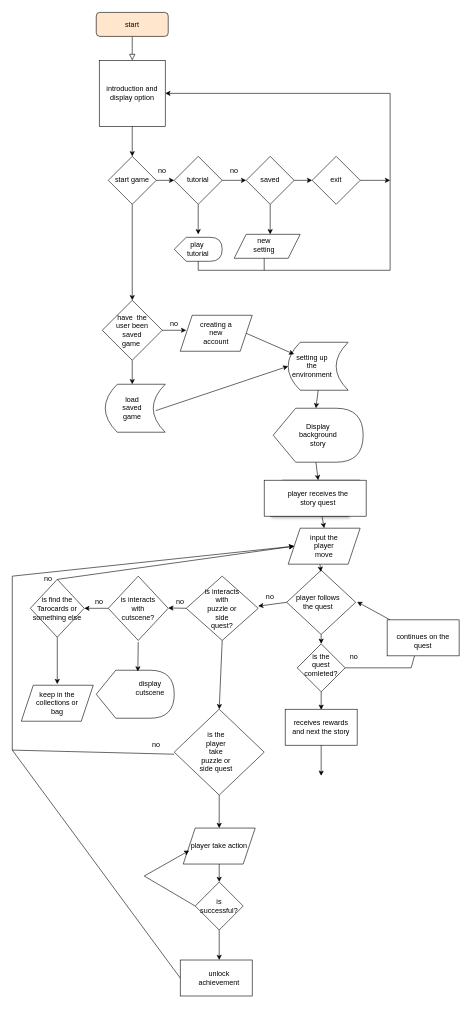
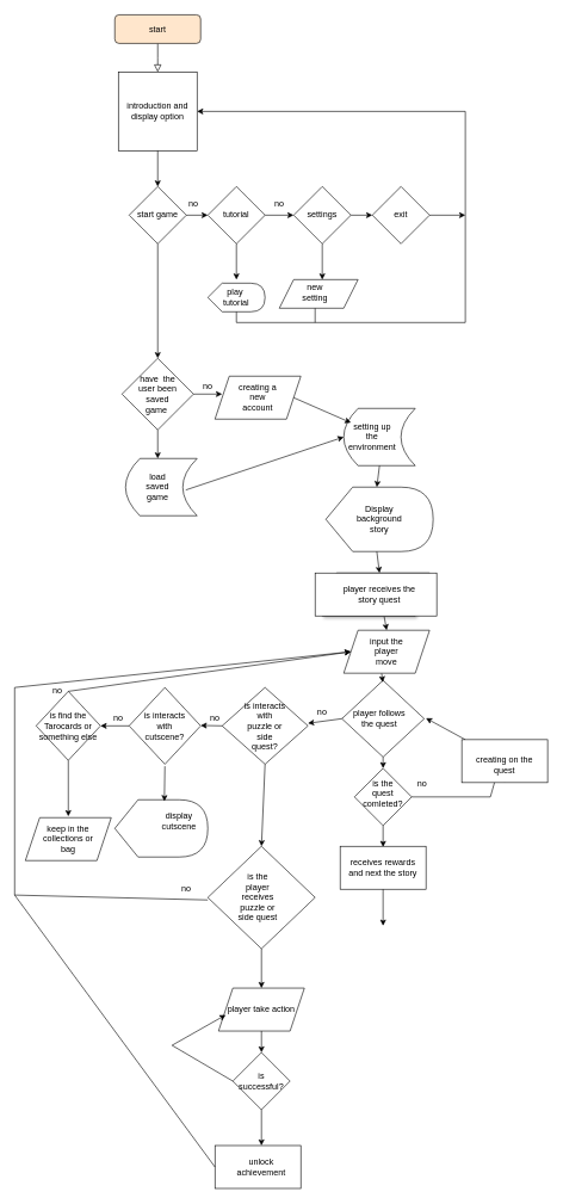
- <mxCell id="25" value="saved" style="text;html=1;strokeColor=none;fillColor=none;align=center;verticalAlign=middle;whiteSpace=wrap;rounded=0;" vertex="1" parent="1"><mxGeometry x="420" y="285" width="60" height="30" as="geometry" /></mxCell>
+ <mxCell id="25" value="settings" style="text;html=1;strokeColor=none;fillColor=none;align=center;verticalAlign=middle;whiteSpace=wrap;rounded=0;" vertex="1" parent="1"><mxGeometry x="420" y="285" width="60" height="30" as="geometry" /></mxCell>
- <mxCell id="61" value="continues on the quest" style="text;html=1;strokeColor=none;fillColor=none;align=center;verticalAlign=middle;whiteSpace=wrap;rounded=0;" vertex="1" parent="1"><mxGeometry x="650" y="1052.86" width="110" height="30" as="geometry" /></mxCell>
+ <mxCell id="61" value="creating on the quest" style="text;html=1;strokeColor=none;fillColor=none;align=center;verticalAlign=middle;whiteSpace=wrap;rounded=0;" vertex="1" parent="1"><mxGeometry x="650" y="1052.86" width="110" height="30" as="geometry" /></mxCell>
- <mxCell id="83" value="is the player take puzzle or side quest" style="text;html=1;strokeColor=none;fillColor=none;align=center;verticalAlign=middle;whiteSpace=wrap;rounded=0;" vertex="1" parent="1"><mxGeometry x="330" y="1238.43" width="60" height="30" as="geometry" /></mxCell>
+ <mxCell id="83" value="is the player receives puzzle or side quest" style="text;html=1;strokeColor=none;fillColor=none;align=center;verticalAlign=middle;whiteSpace=wrap;rounded=0;" vertex="1" parent="1"><mxGeometry x="330" y="1238.43" width="60" height="30" as="geometry" /></mxCell>
